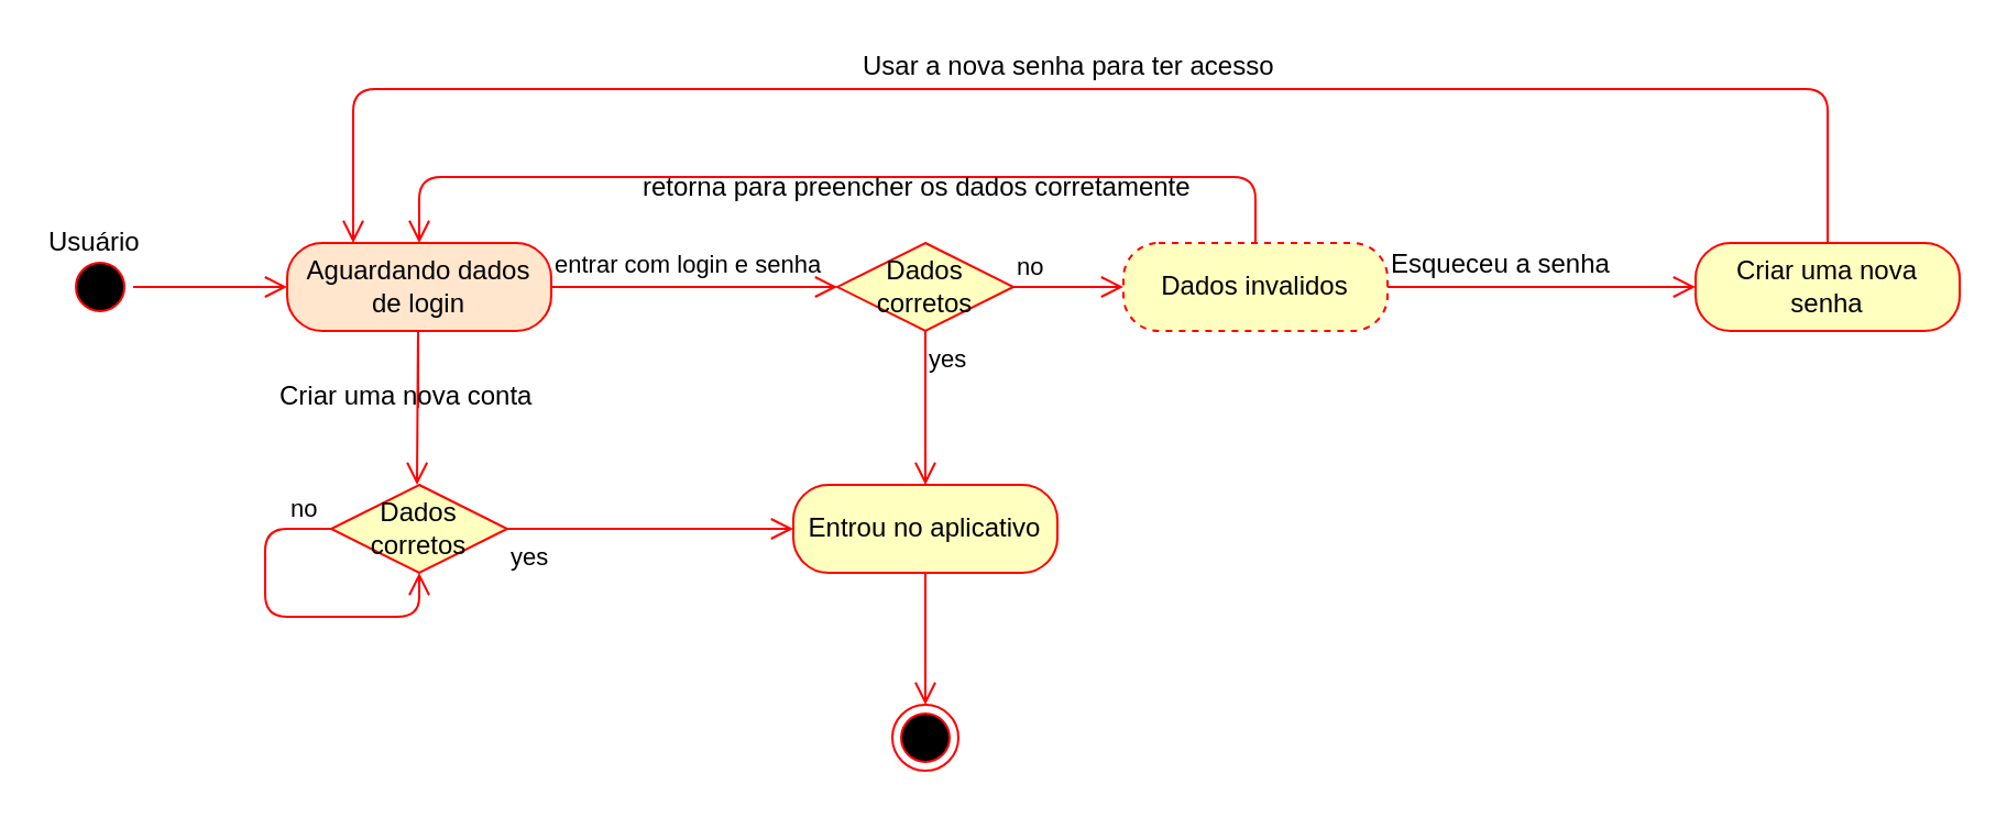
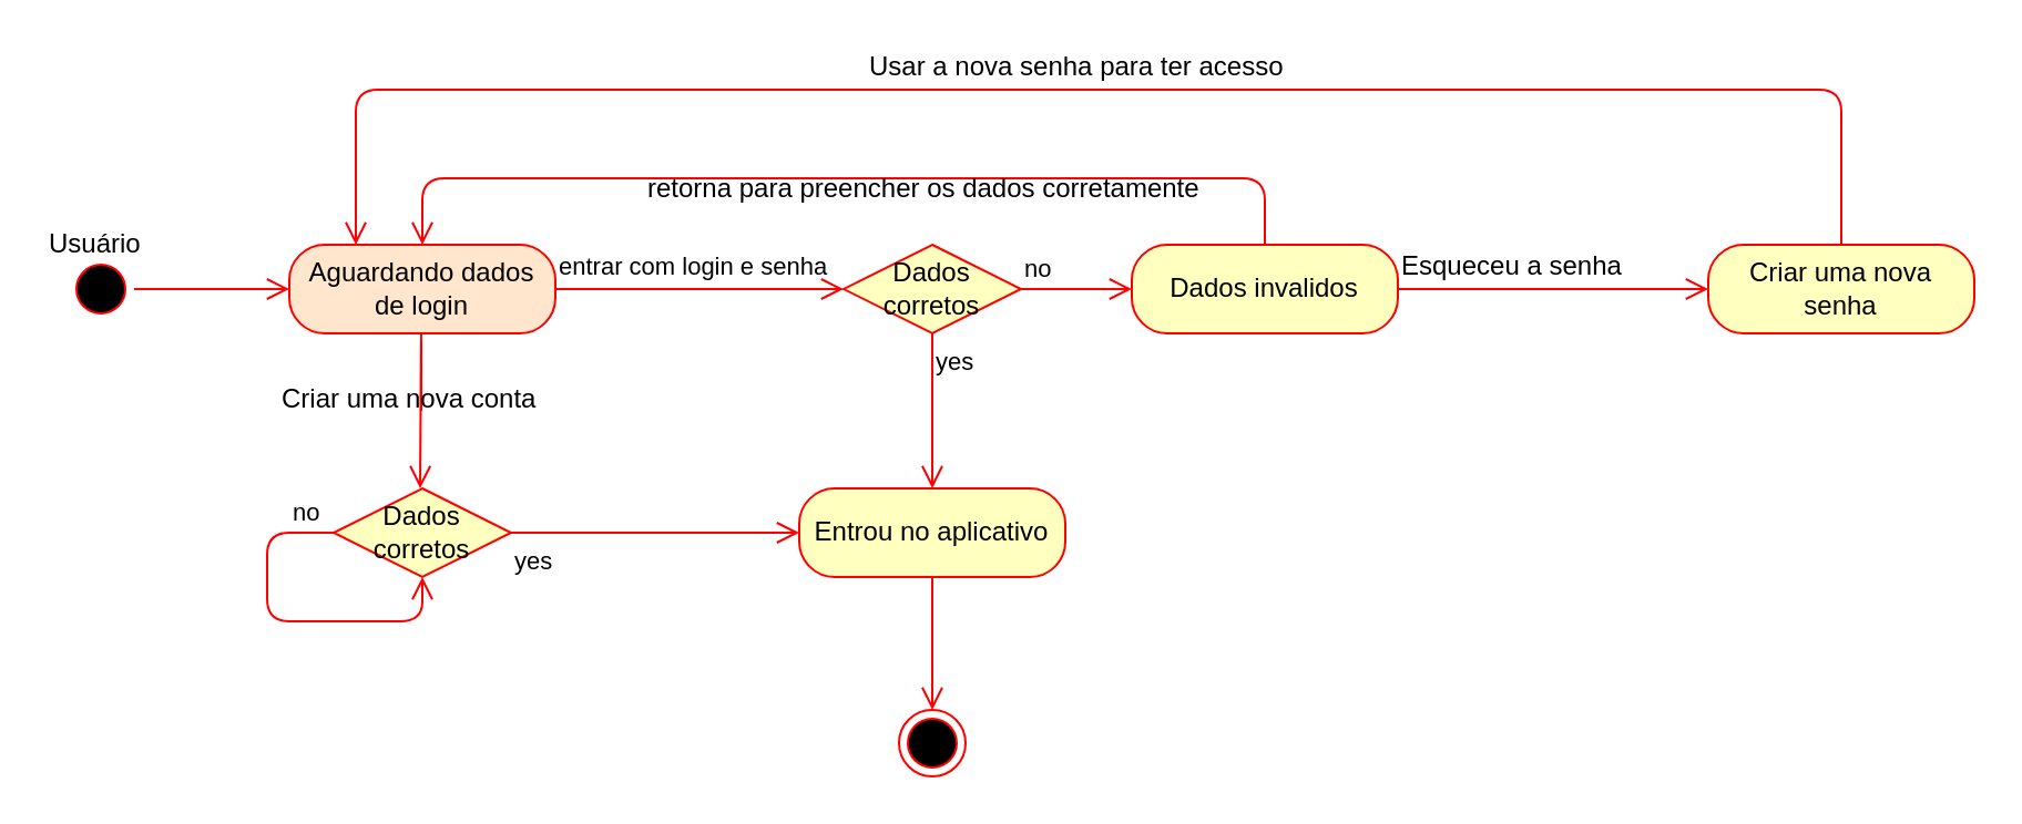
- <mxCell id="9" value="Dados invalidos" style="rounded=1;whiteSpace=wrap;html=1;arcSize=40;fontColor=#000000;fillColor=#ffffc0;strokeColor=#ff0000;dashed=1;" vertex="1" parent="1"><mxGeometry x="510" y="110" width="120" height="40" as="geometry" /></mxCell>
+ <mxCell id="9" value="Dados invalidos" style="rounded=1;whiteSpace=wrap;html=1;arcSize=40;fontColor=#000000;fillColor=#ffffc0;strokeColor=#ff0000;" vertex="1" parent="1"><mxGeometry x="510" y="110" width="120" height="40" as="geometry" /></mxCell>
